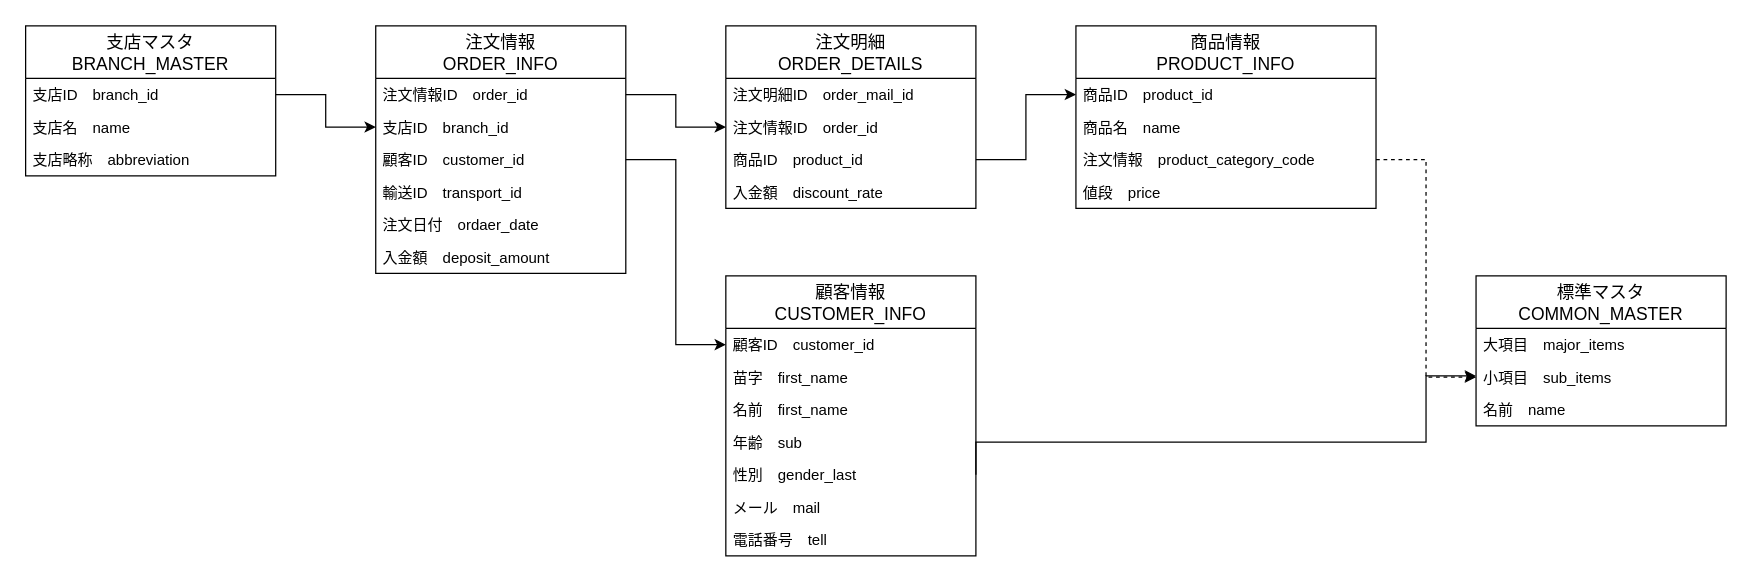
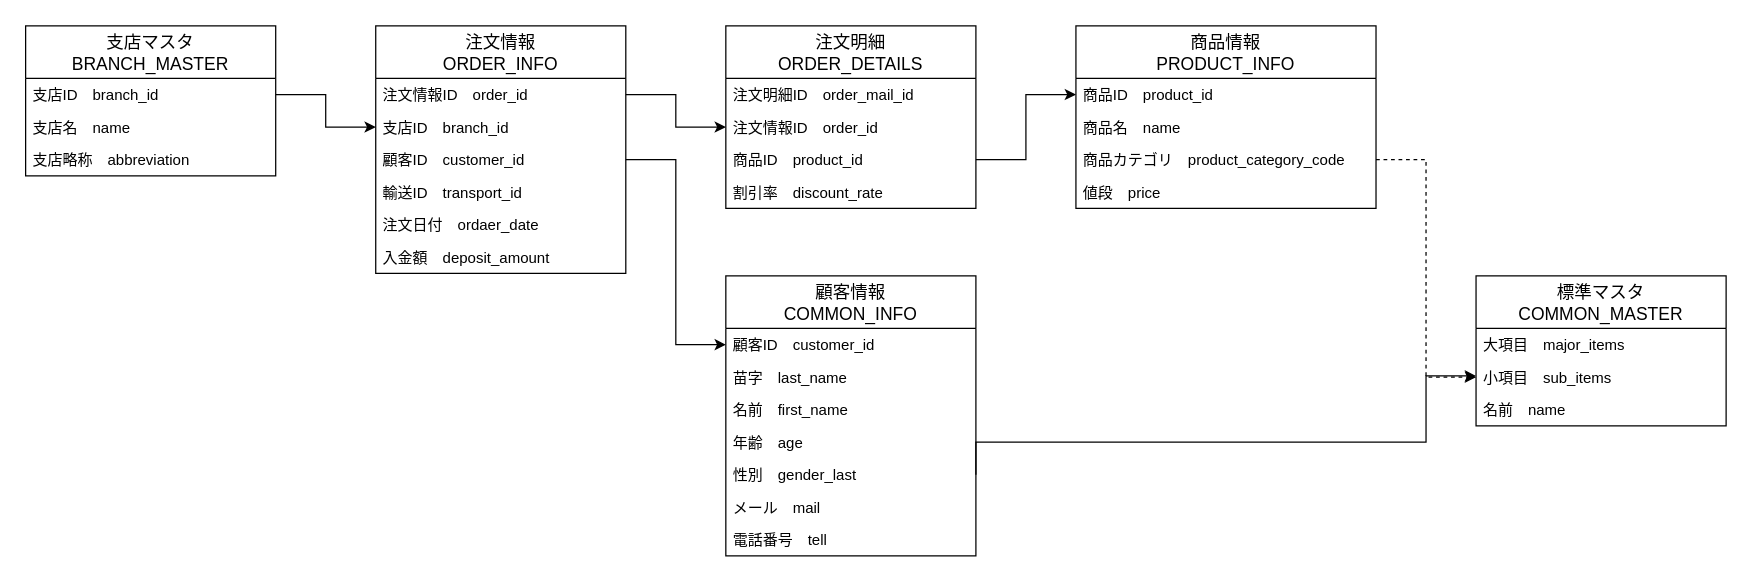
- <mxCell id="32" value="注文情報　product_category_code" style="text;strokeColor=none;fillColor=none;spacingLeft=4;spacingRight=4;overflow=hidden;rotatable=0;points=[[0,0.5],[1,0.5]];portConstraint=eastwest;fontSize=12;" parent="29" vertex="1"><mxGeometry y="94" width="240" height="26" as="geometry" /></mxCell>
+ <mxCell id="32" value="商品カテゴリ　product_category_code" style="text;strokeColor=none;fillColor=none;spacingLeft=4;spacingRight=4;overflow=hidden;rotatable=0;points=[[0,0.5],[1,0.5]];portConstraint=eastwest;fontSize=12;" parent="29" vertex="1"><mxGeometry y="94" width="240" height="26" as="geometry" /></mxCell>
- <mxCell id="10" value="入金額　discount_rate" style="text;strokeColor=none;fillColor=none;spacingLeft=4;spacingRight=4;overflow=hidden;rotatable=0;points=[[0,0.5],[1,0.5]];portConstraint=eastwest;fontSize=12;" parent="6" vertex="1"><mxGeometry y="120" width="200" height="26" as="geometry" /></mxCell>
+ <mxCell id="10" value="割引率　discount_rate" style="text;strokeColor=none;fillColor=none;spacingLeft=4;spacingRight=4;overflow=hidden;rotatable=0;points=[[0,0.5],[1,0.5]];portConstraint=eastwest;fontSize=12;" parent="6" vertex="1"><mxGeometry y="120" width="200" height="26" as="geometry" /></mxCell>
- <mxCell id="21" value="顧客情報&#10;CUSTOMER_INFO" style="swimlane;fontStyle=0;childLayout=stackLayout;horizontal=1;startSize=42;horizontalStack=0;resizeParent=1;resizeParentMax=0;resizeLast=0;collapsible=1;marginBottom=0;align=center;fontSize=14;" parent="1" vertex="1"><mxGeometry x="580" y="220" width="200" height="224" as="geometry" /></mxCell>
+ <mxCell id="21" value="顧客情報&#10;COMMON_INFO" style="swimlane;fontStyle=0;childLayout=stackLayout;horizontal=1;startSize=42;horizontalStack=0;resizeParent=1;resizeParentMax=0;resizeLast=0;collapsible=1;marginBottom=0;align=center;fontSize=14;" parent="1" vertex="1"><mxGeometry x="580" y="220" width="200" height="224" as="geometry" /></mxCell>
- <mxCell id="23" value="苗字　first_name&#10;" style="text;strokeColor=none;fillColor=none;spacingLeft=4;spacingRight=4;overflow=hidden;rotatable=0;points=[[0,0.5],[1,0.5]];portConstraint=eastwest;fontSize=12;" parent="21" vertex="1"><mxGeometry y="68" width="200" height="26" as="geometry" /></mxCell>
+ <mxCell id="23" value="苗字　last_name&#10;" style="text;strokeColor=none;fillColor=none;spacingLeft=4;spacingRight=4;overflow=hidden;rotatable=0;points=[[0,0.5],[1,0.5]];portConstraint=eastwest;fontSize=12;" parent="21" vertex="1"><mxGeometry y="68" width="200" height="26" as="geometry" /></mxCell>
- <mxCell id="25" value="年齢　sub" style="text;strokeColor=none;fillColor=none;spacingLeft=4;spacingRight=4;overflow=hidden;rotatable=0;points=[[0,0.5],[1,0.5]];portConstraint=eastwest;fontSize=12;" parent="21" vertex="1"><mxGeometry y="120" width="200" height="26" as="geometry" /></mxCell>
+ <mxCell id="25" value="年齢　age" style="text;strokeColor=none;fillColor=none;spacingLeft=4;spacingRight=4;overflow=hidden;rotatable=0;points=[[0,0.5],[1,0.5]];portConstraint=eastwest;fontSize=12;" parent="21" vertex="1"><mxGeometry y="120" width="200" height="26" as="geometry" /></mxCell>
